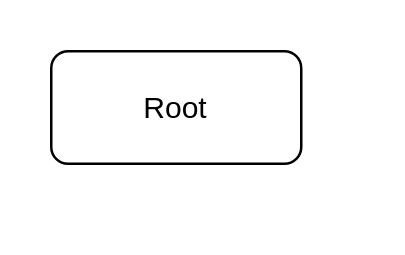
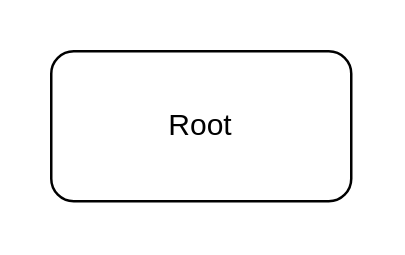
- <mxCell id="2" value="Root" style="rounded=1;whiteSpace=wrap;html=1;" vertex="1" parent="1"><mxGeometry x="20" y="20" width="100" height="45" as="geometry" /></mxCell>
+ <mxCell id="2" value="Root" style="rounded=1;whiteSpace=wrap;html=1;" vertex="1" parent="1"><mxGeometry x="20" y="20" width="120" height="60" as="geometry" /></mxCell>
